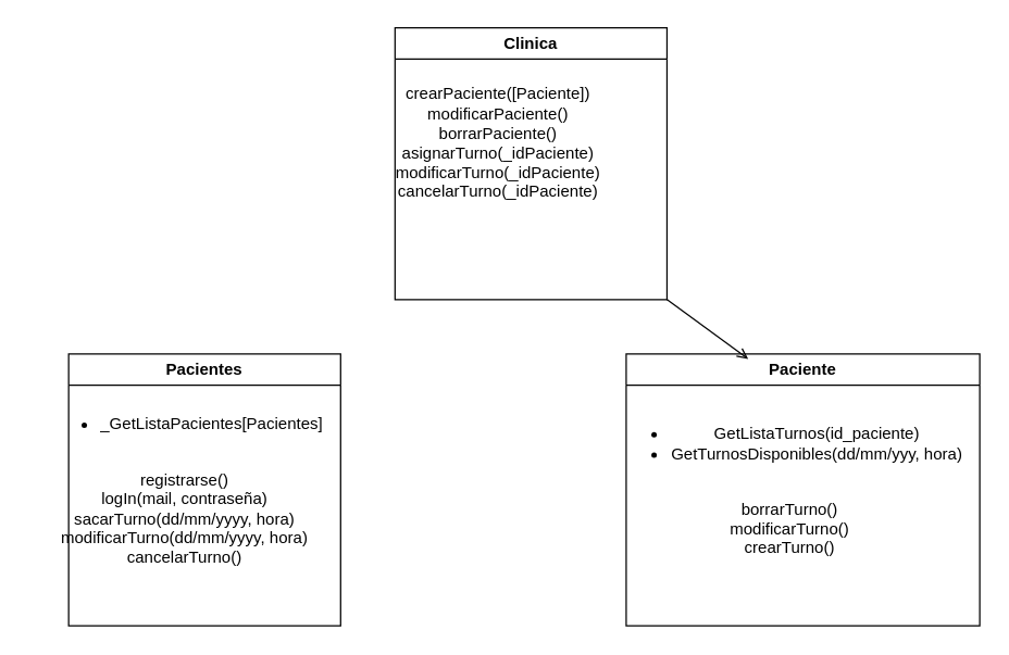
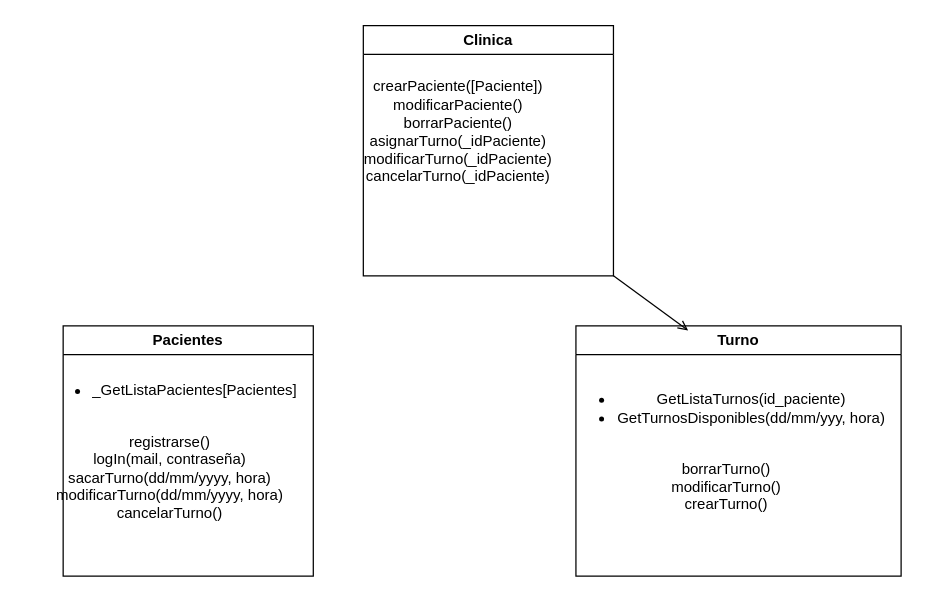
- <mxCell id="2" value="Paciente" style="swimlane;whiteSpace=wrap;html=1;" vertex="1" parent="1"><mxGeometry x="460" y="260" width="260" height="200" as="geometry" /></mxCell>
+ <mxCell id="2" value="Turno" style="swimlane;whiteSpace=wrap;html=1;" vertex="1" parent="1"><mxGeometry x="460" y="260" width="260" height="200" as="geometry" /></mxCell>
